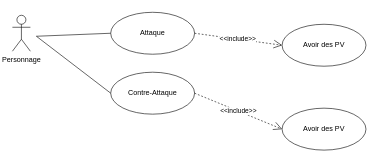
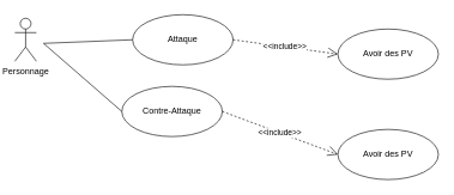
- <mxCell id="7" value="Contre-Attaque" style="ellipse;whiteSpace=wrap;html=1;" vertex="1" parent="1"><mxGeometry x="184" y="120" width="140" height="70" as="geometry" /></mxCell>
+ <mxCell id="7" value="Contre-Attaque" style="ellipse;whiteSpace=wrap;html=1;" vertex="1" parent="1"><mxGeometry x="169" y="120" width="140" height="70" as="geometry" /></mxCell>
